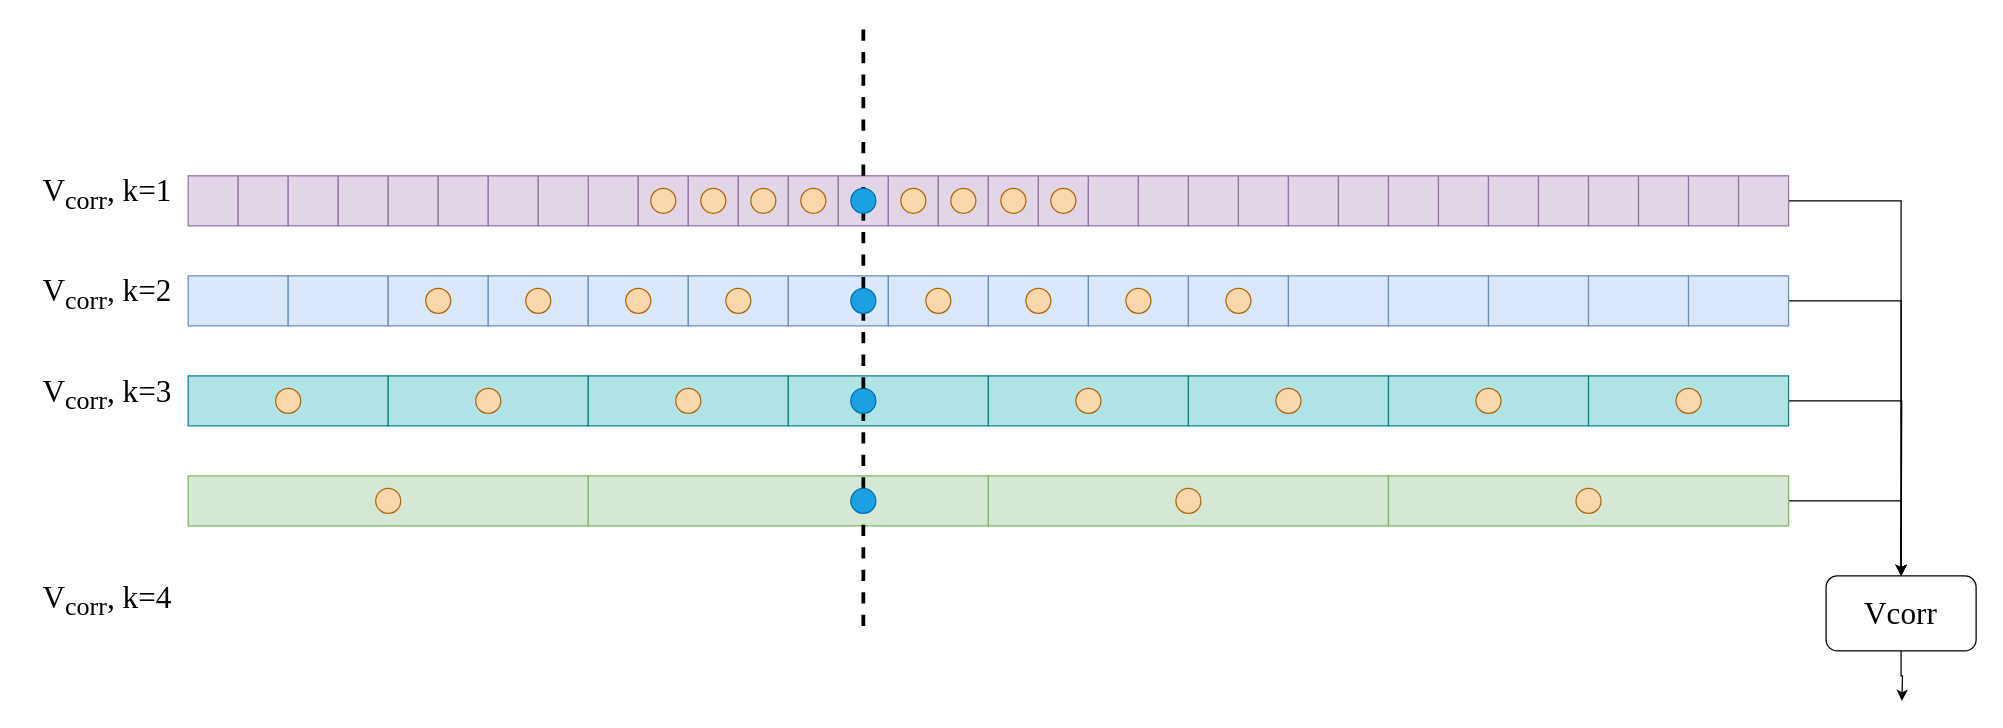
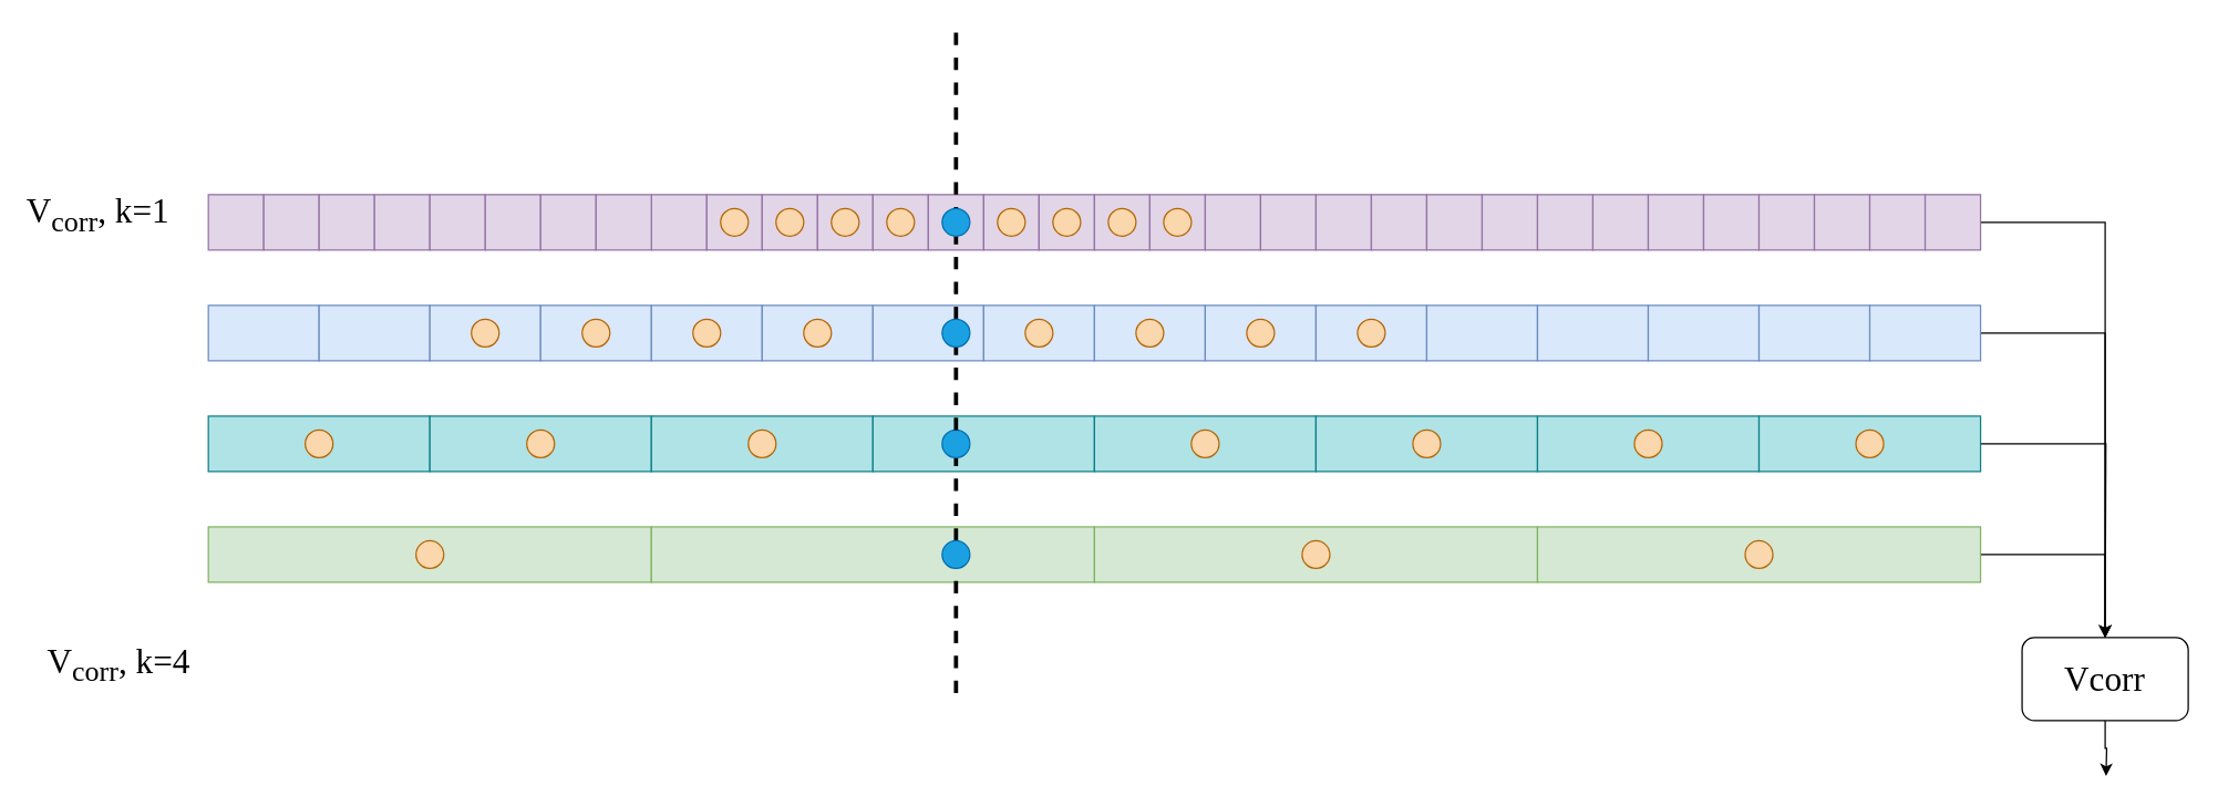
- <mxCell id="87" value="V&lt;sub&gt;corr&lt;/sub&gt;, k=1" style="text;html=1;align=center;verticalAlign=middle;resizable=0;points=[];autosize=1;strokeColor=none;fillColor=none;fontFamily=Times New Roman;fontSize=25;" vertex="1" parent="1"><mxGeometry x="20" y="130" width="130" height="50" as="geometry" /></mxCell>
+ <mxCell id="87" value="V&lt;sub&gt;corr&lt;/sub&gt;, k=1" style="text;html=1;align=center;verticalAlign=middle;resizable=0;points=[];autosize=1;strokeColor=none;fillColor=none;fontFamily=Times New Roman;fontSize=25;" vertex="1" parent="1"><mxGeometry x="5" y="130" width="130" height="50" as="geometry" /></mxCell>
- <mxCell id="88" value="V&lt;sub&gt;corr&lt;/sub&gt;, k=2" style="text;html=1;align=center;verticalAlign=middle;resizable=0;points=[];autosize=1;strokeColor=none;fillColor=none;fontFamily=Times New Roman;fontSize=25;" vertex="1" parent="1"><mxGeometry x="20" y="210" width="130" height="50" as="geometry" /></mxCell>
- <mxCell id="89" value="V&lt;sub&gt;corr&lt;/sub&gt;, k=3" style="text;html=1;align=center;verticalAlign=middle;resizable=0;points=[];autosize=1;strokeColor=none;fillColor=none;fontFamily=Times New Roman;fontSize=25;" vertex="1" parent="1"><mxGeometry x="20" y="290" width="130" height="50" as="geometry" /></mxCell>
